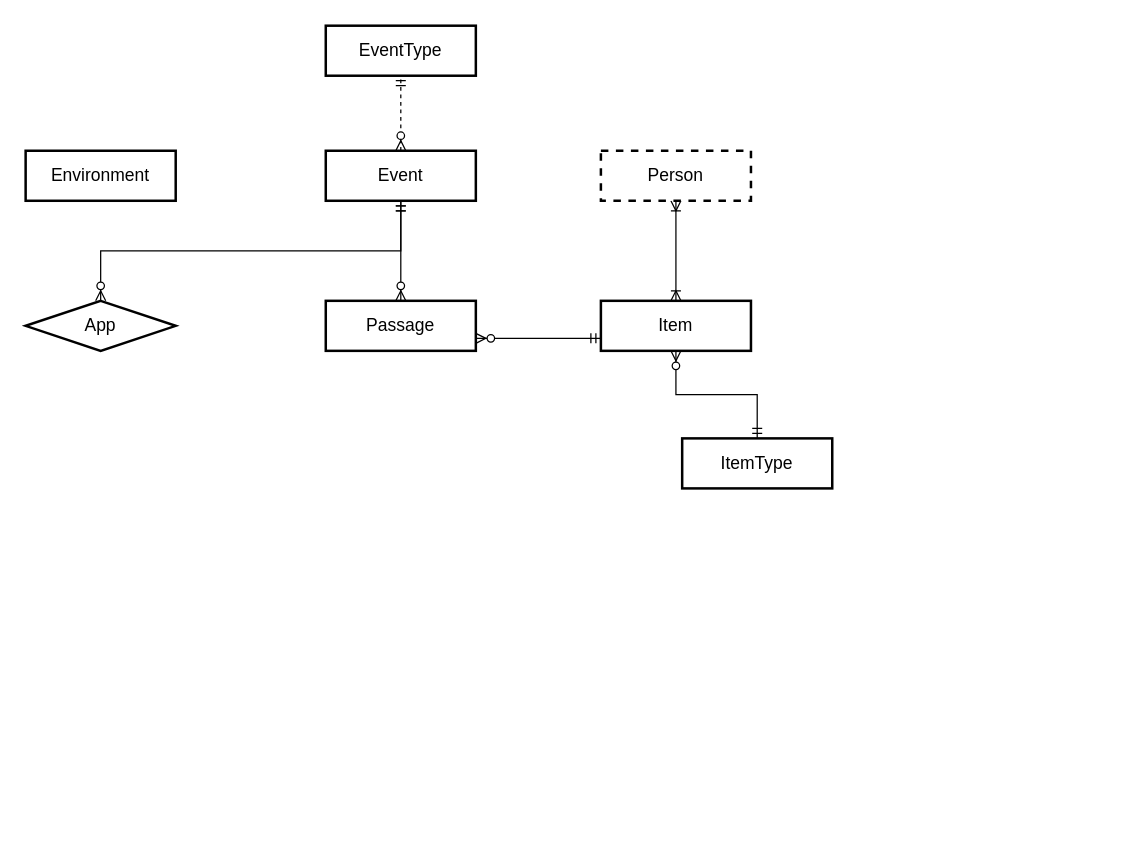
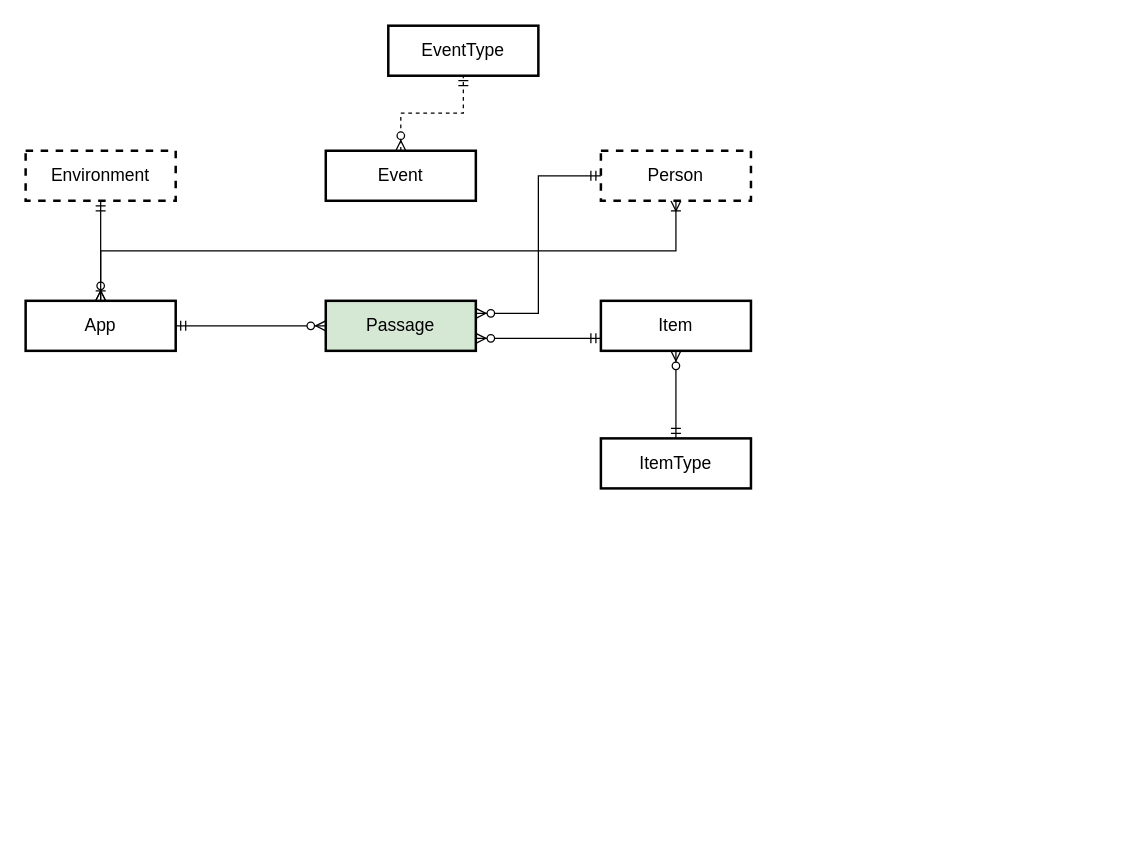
- <mxCell id="13" value="EventType" style="strokeWidth=2;whiteSpace=wrap;html=1;align=center;fontSize=14;" parent="1" vertex="1"><mxGeometry x="260" y="20" width="120" height="40" as="geometry" /></mxCell>
+ <mxCell id="13" value="EventType" style="strokeWidth=2;whiteSpace=wrap;html=1;align=center;fontSize=14;" parent="1" vertex="1"><mxGeometry x="310" y="20" width="120" height="40" as="geometry" /></mxCell>
- <mxCell id="22" value="Environment" style="strokeWidth=2;whiteSpace=wrap;html=1;align=center;fontSize=14;" parent="1" vertex="1"><mxGeometry x="20" y="120" width="120" height="40" as="geometry" /></mxCell>
+ <mxCell id="22" value="Environment" style="strokeWidth=2;whiteSpace=wrap;html=1;align=center;fontSize=14;dashed=1;" parent="1" vertex="1"><mxGeometry x="20" y="120" width="120" height="40" as="geometry" /></mxCell>
+ <mxCell id="19" style="edgeStyle=orthogonalEdgeStyle;rounded=0;orthogonalLoop=1;jettySize=auto;html=1;exitX=0;exitY=0.5;exitDx=0;exitDy=0;entryX=1;entryY=0.25;entryDx=0;entryDy=0;startArrow=ERmandOne;startFill=0;endArrow=ERzeroToMany;endFill=1;" parent="1" source="20" target="14" edge="1"><mxGeometry relative="1" as="geometry" /></mxCell>
- <mxCell id="18" style="edgeStyle=orthogonalEdgeStyle;rounded=0;orthogonalLoop=1;jettySize=auto;html=1;exitX=0.5;exitY=1;exitDx=0;exitDy=0;entryX=0.5;entryY=0;entryDx=0;entryDy=0;startArrow=ERoneToMany;startFill=0;endArrow=ERoneToMany;endFill=0;" parent="1" source="20" target="17" edge="1"><mxGeometry relative="1" as="geometry" /></mxCell>
+ <mxCell id="18" style="edgeStyle=orthogonalEdgeStyle;rounded=0;orthogonalLoop=1;jettySize=auto;html=1;exitX=0.5;exitY=1;exitDx=0;exitDy=0;startArrow=ERoneToMany;startFill=0;endArrow=ERoneToMany;endFill=0;" parent="1" source="20" target="12" edge="1"><mxGeometry relative="1" as="geometry" /></mxCell>
- <mxCell id="7" style="edgeStyle=orthogonalEdgeStyle;rounded=0;orthogonalLoop=1;jettySize=auto;html=1;exitX=0.5;exitY=1;exitDx=0;exitDy=0;entryX=0.5;entryY=0;entryDx=0;entryDy=0;startArrow=ERmandOne;startFill=0;endArrow=ERzeroToMany;endFill=1;" parent="1" source="9" target="14" edge="1"><mxGeometry relative="1" as="geometry" /></mxCell>
- <mxCell id="11" style="edgeStyle=orthogonalEdgeStyle;rounded=0;orthogonalLoop=1;jettySize=auto;html=1;exitX=0.5;exitY=0;exitDx=0;exitDy=0;startArrow=ERzeroToMany;startFill=1;endArrow=ERmandOne;endFill=0;" parent="1" source="12" target="9" edge="1"><mxGeometry relative="1" as="geometry" /></mxCell>
+ <mxCell id="11" style="edgeStyle=orthogonalEdgeStyle;rounded=0;orthogonalLoop=1;jettySize=auto;html=1;exitX=0.5;exitY=0;exitDx=0;exitDy=0;entryX=0.5;entryY=1;entryDx=0;entryDy=0;startArrow=ERzeroToMany;startFill=1;endArrow=ERmandOne;endFill=0;" parent="1" source="12" target="22" edge="1"><mxGeometry relative="1" as="geometry" /></mxCell>
- <mxCell id="12" value="App" style="rhombus;strokeWidth=2;whiteSpace=wrap;html=1;align=center;fontSize=14;" parent="1" vertex="1"><mxGeometry x="20" y="240" width="120" height="40" as="geometry" /></mxCell>
+ <mxCell id="12" value="App" style="strokeWidth=2;whiteSpace=wrap;html=1;align=center;fontSize=14;" parent="1" vertex="1"><mxGeometry x="20" y="240" width="120" height="40" as="geometry" /></mxCell>
+ <mxCell id="10" style="edgeStyle=orthogonalEdgeStyle;rounded=0;orthogonalLoop=1;jettySize=auto;html=1;entryX=0;entryY=0.5;entryDx=0;entryDy=0;startArrow=ERmandOne;startFill=0;endArrow=ERzeroToMany;endFill=1;" parent="1" source="12" target="14" edge="1"><mxGeometry relative="1" as="geometry" /></mxCell>
- <mxCell id="14" value="Passage" style="strokeWidth=2;whiteSpace=wrap;html=1;align=center;fontSize=14;" parent="1" vertex="1"><mxGeometry x="260" y="240" width="120" height="40" as="geometry" /></mxCell>
+ <mxCell id="14" value="Passage" style="strokeWidth=2;whiteSpace=wrap;html=1;align=center;fontSize=14;fillColor=#d5e8d4;" parent="1" vertex="1"><mxGeometry x="260" y="240" width="120" height="40" as="geometry" /></mxCell>
- <mxCell id="21" value="ItemType" style="strokeWidth=2;whiteSpace=wrap;html=1;align=center;fontSize=14;" parent="1" vertex="1"><mxGeometry x="545" y="350" width="120" height="40" as="geometry" /></mxCell>
+ <mxCell id="21" value="ItemType" style="strokeWidth=2;whiteSpace=wrap;html=1;align=center;fontSize=14;" parent="1" vertex="1"><mxGeometry x="480" y="350" width="120" height="40" as="geometry" /></mxCell>
